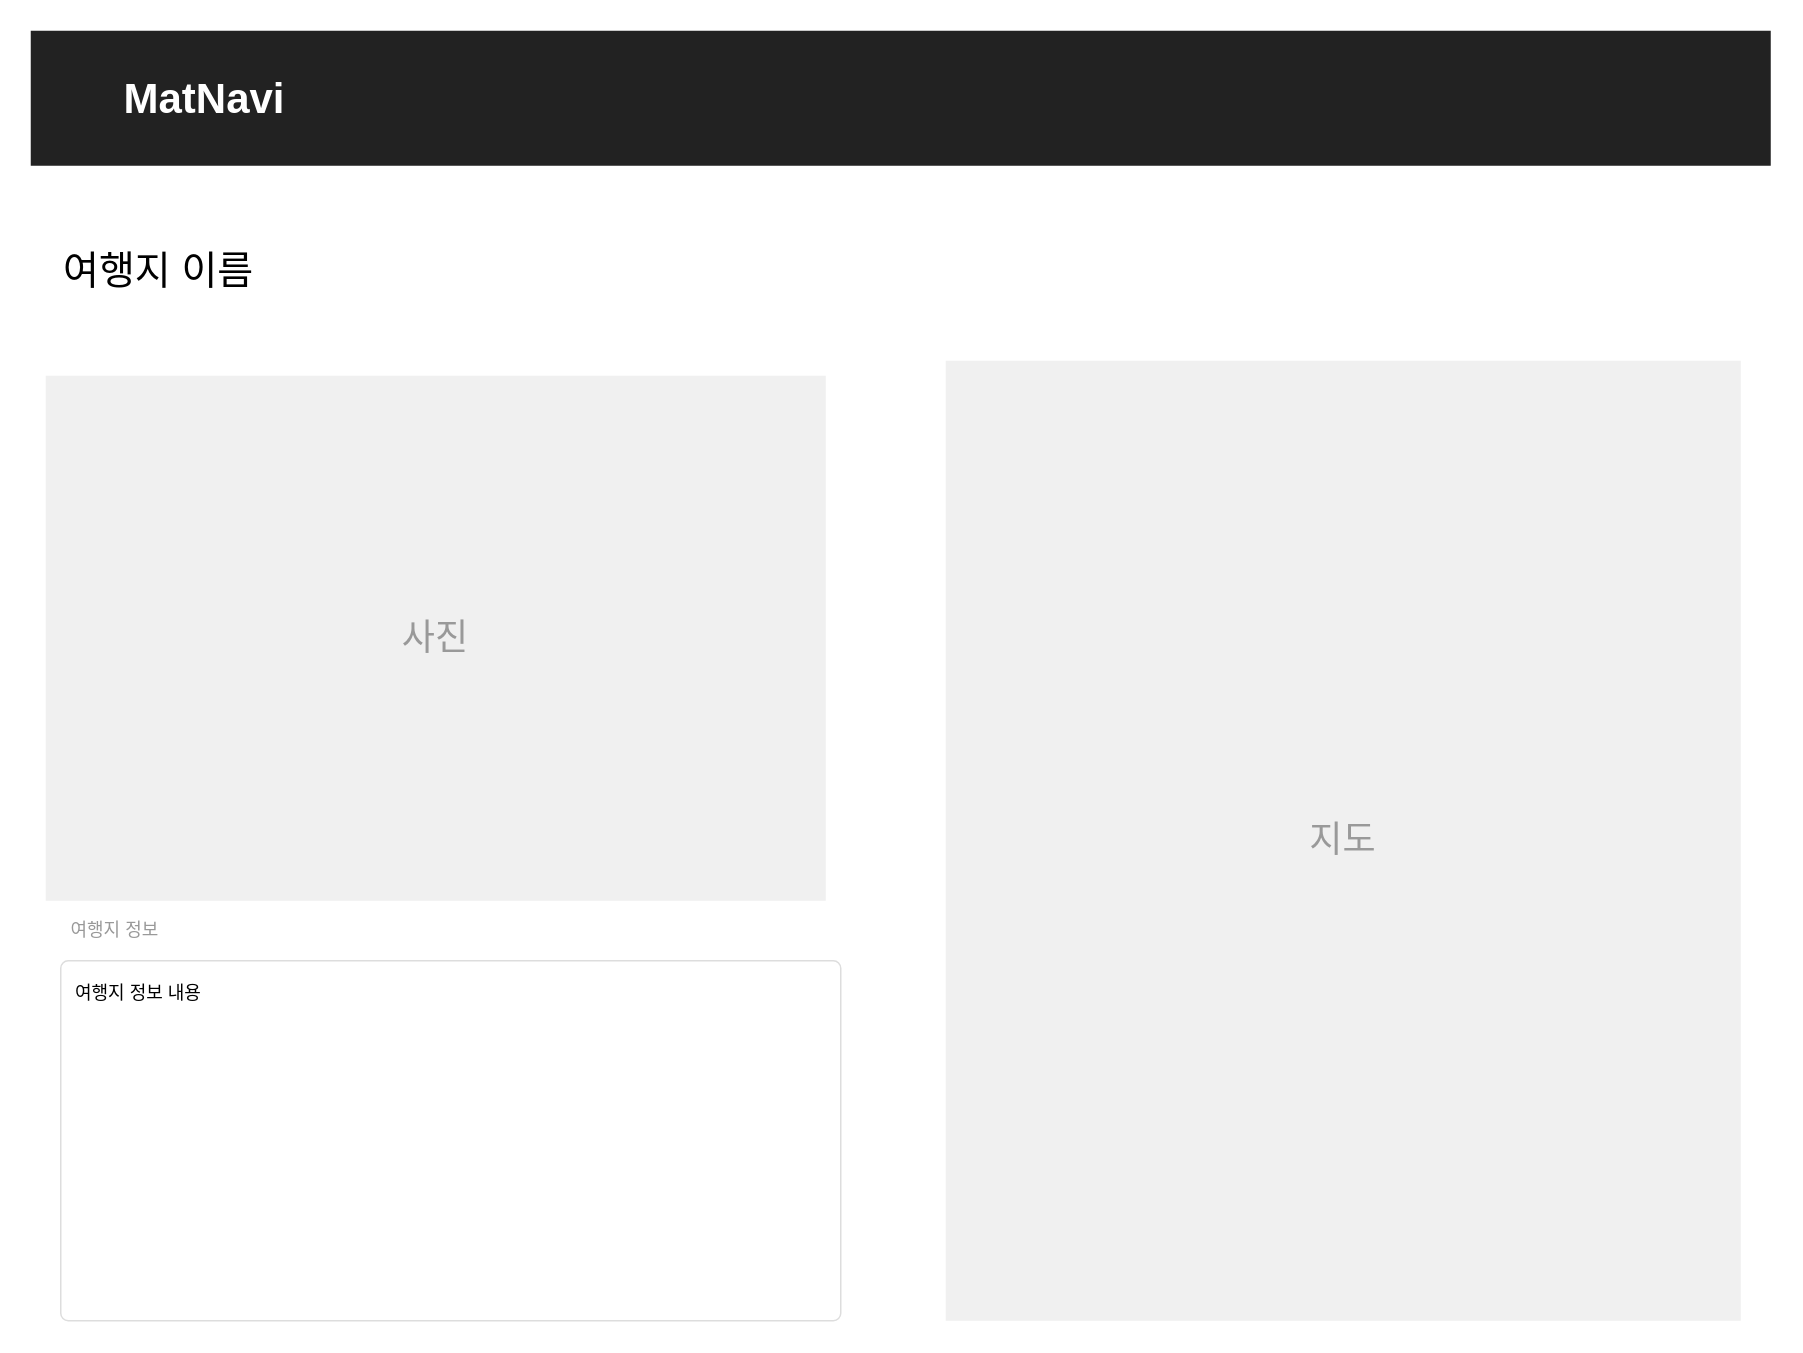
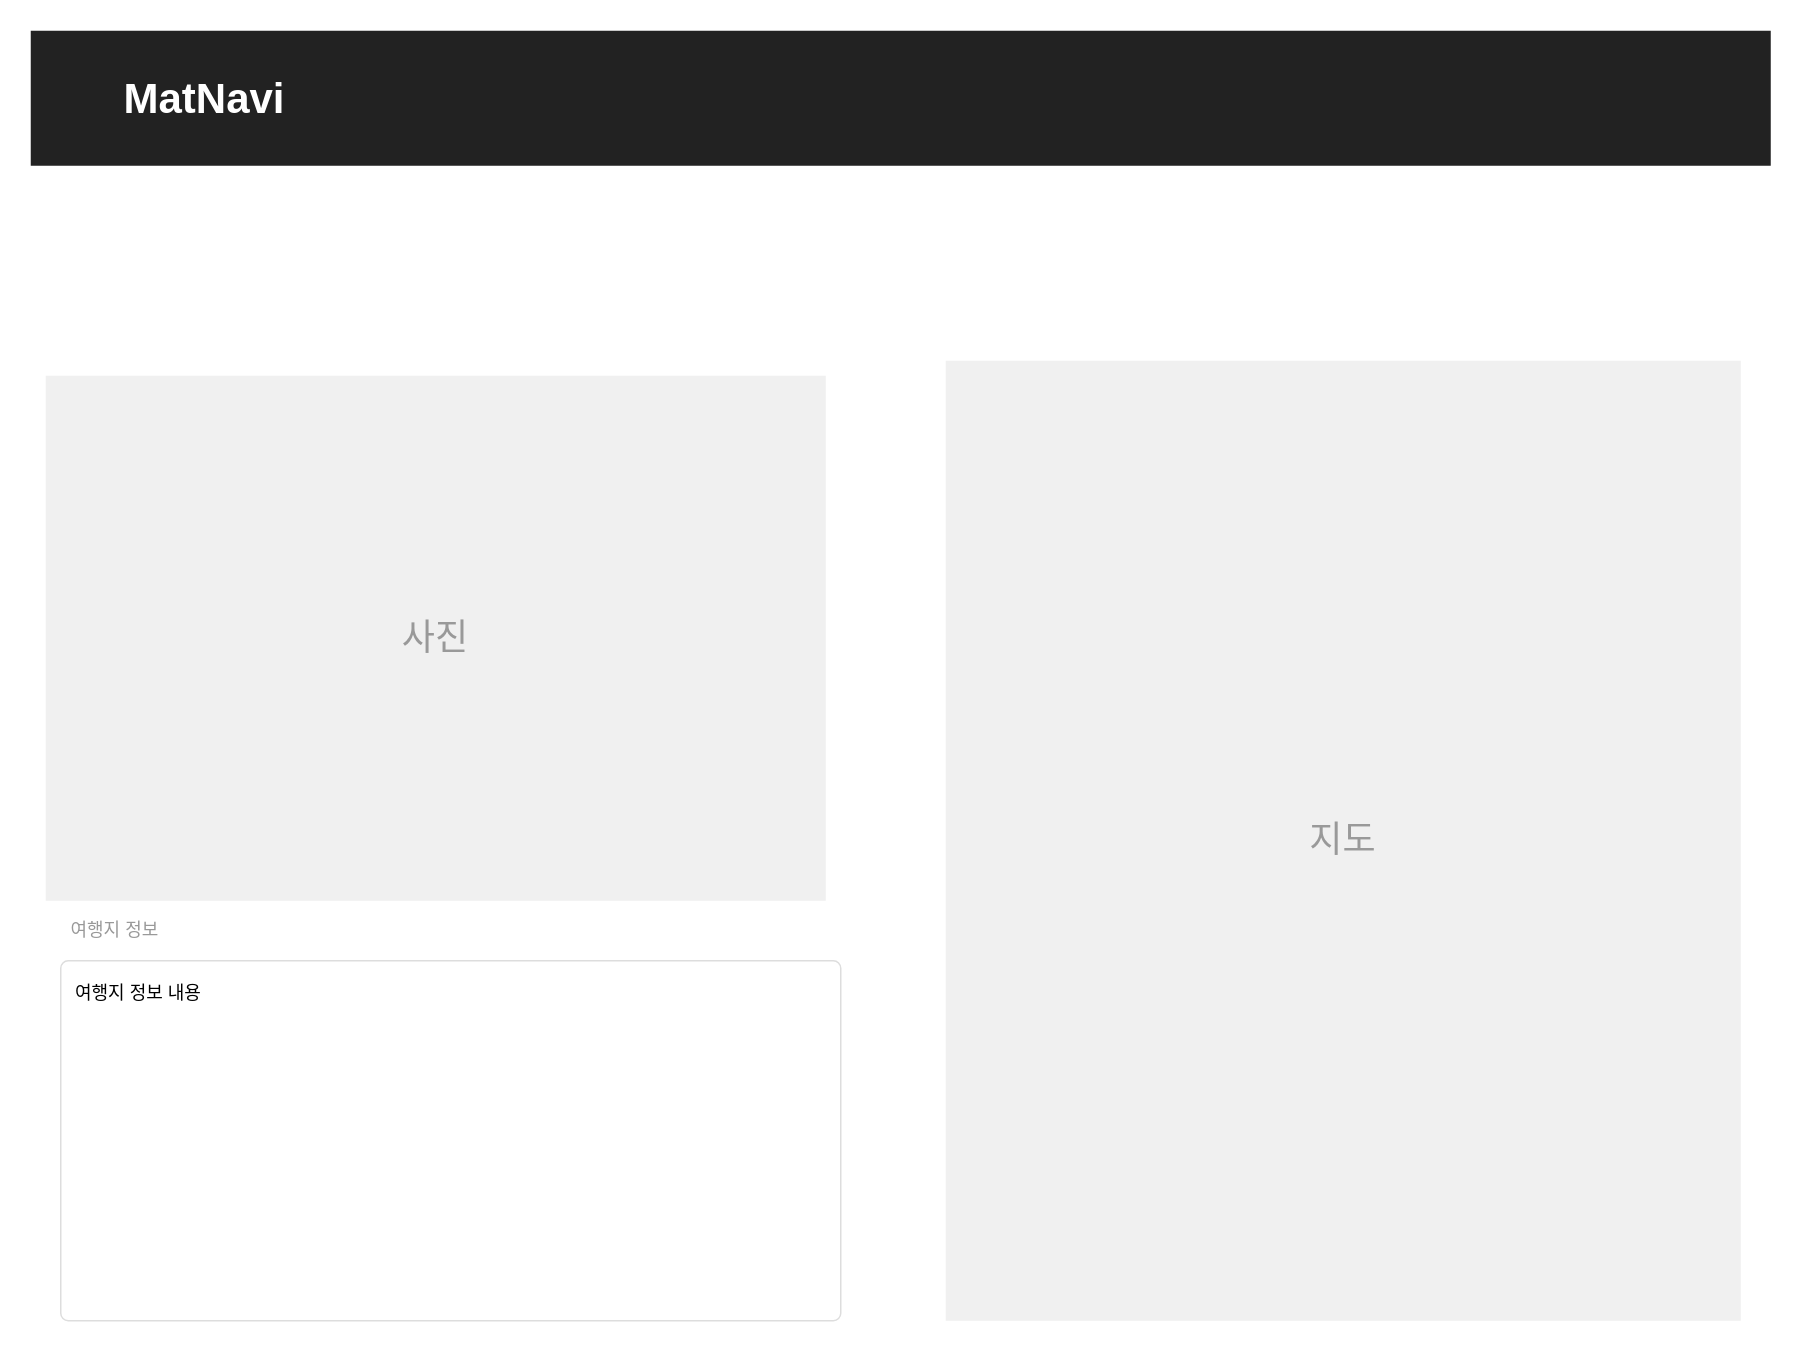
- <mxCell id="6" value="여행지 이름" style="html=1;shadow=0;dashed=0;shape=mxgraph.bootstrap.anchor;fontSize=26;align=left;whiteSpace=wrap;" vertex="1" parent="1"><mxGeometry x="40" y="160" width="300" height="40" as="geometry" /></mxCell>
